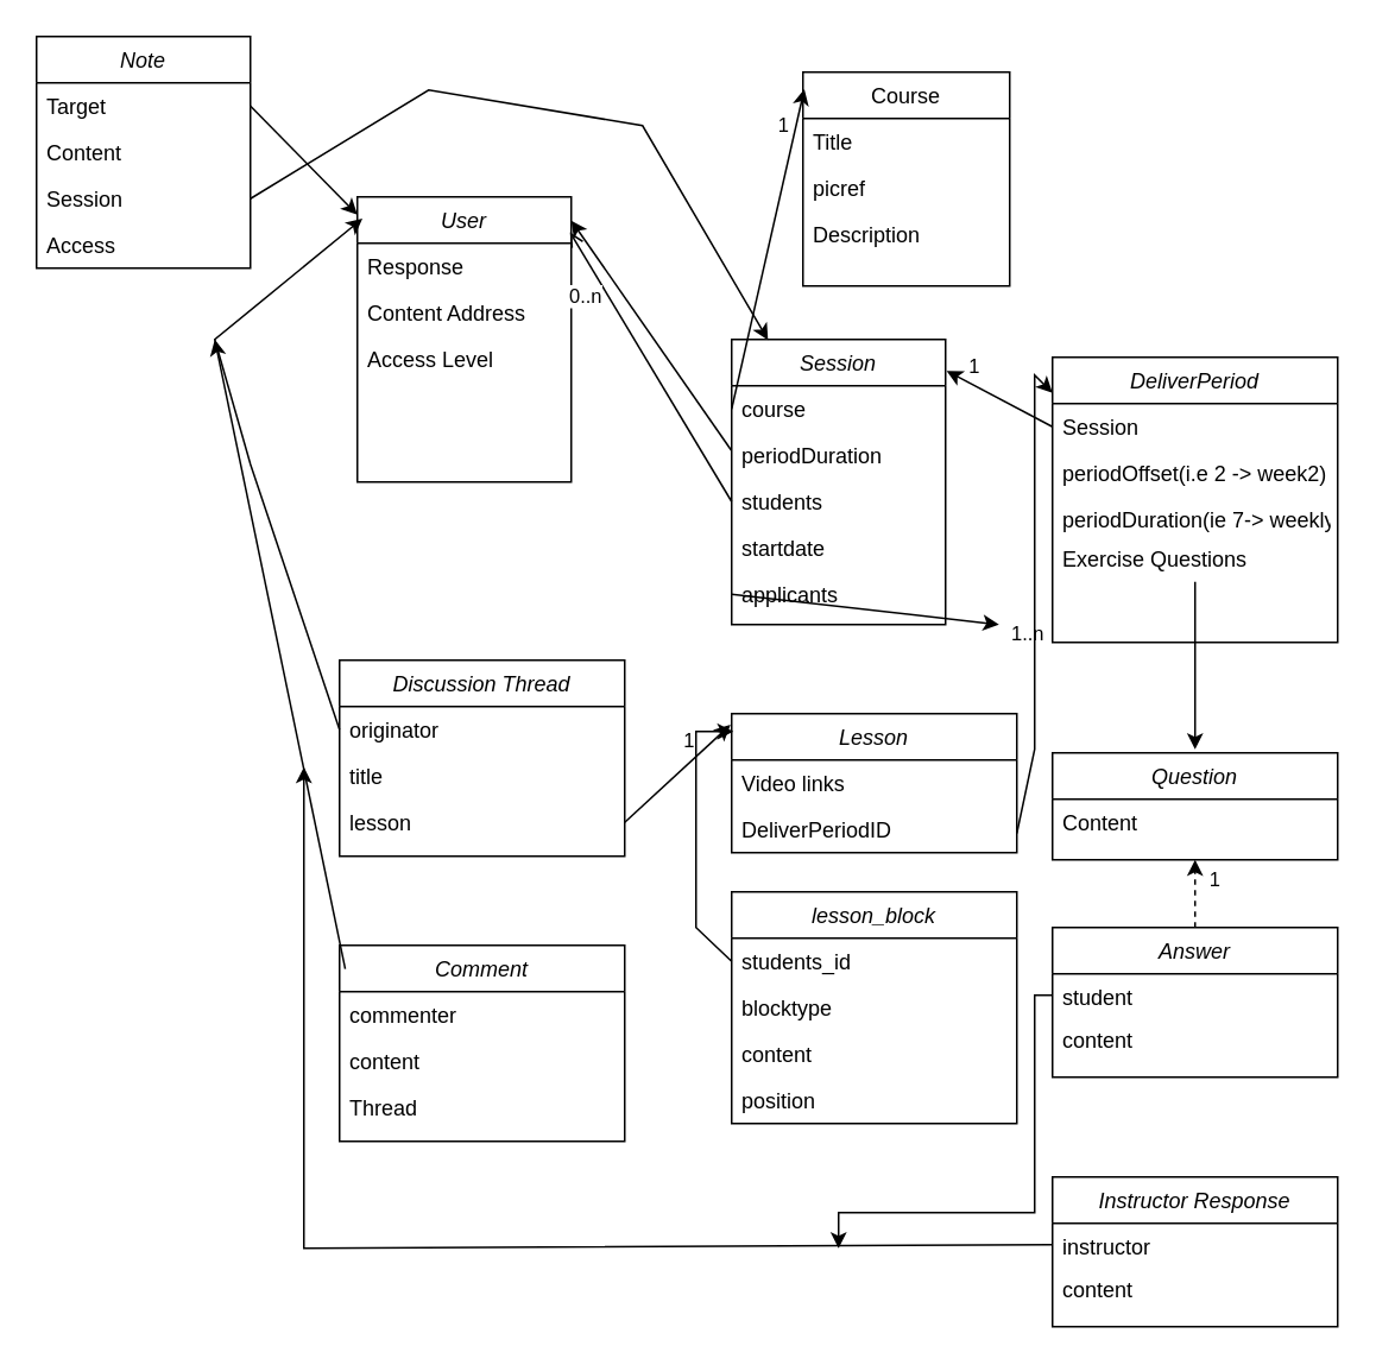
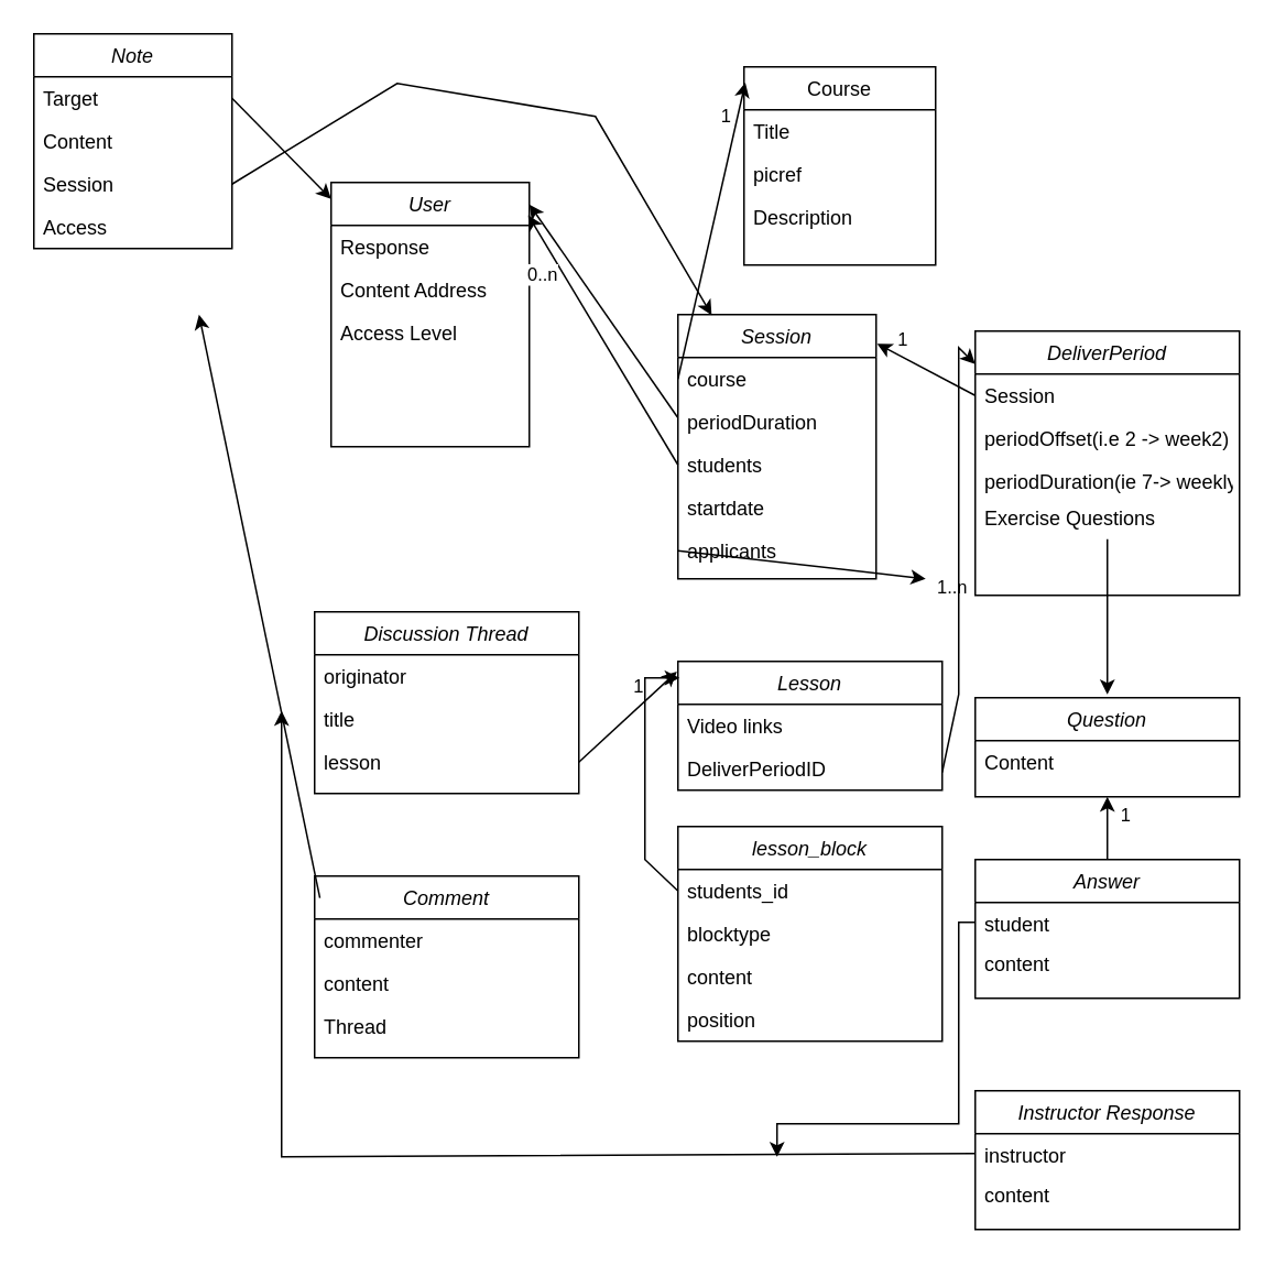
- <mxCell id="11" value="" style="endArrow=open;html=1;rounded=0;exitX=0;exitY=0.5;exitDx=0;exitDy=0;entryX=0.994;entryY=0.124;entryDx=0;entryDy=0;entryPerimeter=0;" edge="1" parent="1" source="16" target="2"><mxGeometry width="50" height="50" relative="1" as="geometry"><mxPoint x="310" y="200" as="sourcePoint" /><mxPoint x="300" y="130" as="targetPoint" /></mxGeometry></mxCell>
+ <mxCell id="11" value="" style="endArrow=classic;html=1;rounded=0;exitX=0;exitY=0.5;exitDx=0;exitDy=0;entryX=0.994;entryY=0.124;entryDx=0;entryDy=0;entryPerimeter=0;" edge="1" parent="1" source="16" target="2"><mxGeometry width="50" height="50" relative="1" as="geometry"><mxPoint x="310" y="200" as="sourcePoint" /><mxPoint x="300" y="130" as="targetPoint" /></mxGeometry></mxCell>
- <mxCell id="42" value="" style="endArrow=classic;html=1;rounded=0;exitX=0;exitY=0.5;exitDx=0;exitDy=0;entryX=0.024;entryY=0.076;entryDx=0;entryDy=0;entryPerimeter=0;" edge="1" parent="1" source="37" target="2"><mxGeometry width="50" height="50" relative="1" as="geometry"><mxPoint x="470" y="480" as="sourcePoint" /><mxPoint x="150" y="120" as="targetPoint" /><Array as="points"><mxPoint x="140" y="260" /><mxPoint x="120" y="190" /></Array></mxGeometry></mxCell>
- <mxCell id="57" value="" style="endArrow=classic;html=1;rounded=0;exitX=0.5;exitY=0;exitDx=0;exitDy=0;entryX=0.5;entryY=1;entryDx=0;entryDy=0;dashed=1;" edge="1" parent="1" source="54" target="52"><mxGeometry width="50" height="50" relative="1" as="geometry"><mxPoint x="650" y="612" as="sourcePoint" /><mxPoint x="709" y="560" as="targetPoint" /></mxGeometry></mxCell>
+ <mxCell id="57" value="" style="endArrow=classic;html=1;rounded=0;exitX=0.5;exitY=0;exitDx=0;exitDy=0;entryX=0.5;entryY=1;entryDx=0;entryDy=0;" edge="1" parent="1" source="54" target="52"><mxGeometry width="50" height="50" relative="1" as="geometry"><mxPoint x="650" y="612" as="sourcePoint" /><mxPoint x="709" y="560" as="targetPoint" /></mxGeometry></mxCell>
